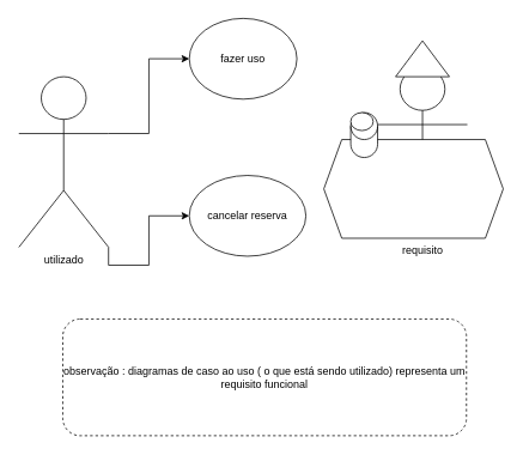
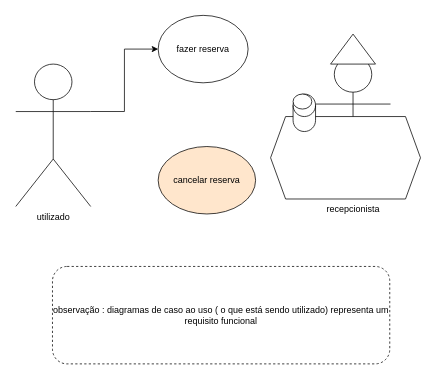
- <mxCell id="10" value="fazer uso" style="ellipse;whiteSpace=wrap;html=1;" parent="1" vertex="1"><mxGeometry x="210" y="20" width="120" height="90" as="geometry" /></mxCell>
+ <mxCell id="10" value="fazer reserva" style="ellipse;whiteSpace=wrap;html=1;" parent="1" vertex="1"><mxGeometry x="210" y="20" width="120" height="90" as="geometry" /></mxCell>
- <mxCell id="11" value="cancelar reserva" style="ellipse;whiteSpace=wrap;html=1;" parent="1" vertex="1"><mxGeometry x="210" y="195" width="130" height="90" as="geometry" /></mxCell>
+ <mxCell id="11" value="cancelar reserva" style="ellipse;whiteSpace=wrap;html=1;fillColor=#ffe6cc;" parent="1" vertex="1"><mxGeometry x="210" y="195" width="130" height="90" as="geometry" /></mxCell>
- <mxCell id="5" value="requisito" style="shape=umlActor;verticalLabelPosition=bottom;verticalAlign=top;html=1;outlineConnect=0;" parent="1" vertex="1"><mxGeometry x="420" y="75" width="100" height="190" as="geometry" /></mxCell>
+ <mxCell id="5" value="recepcionista" style="shape=umlActor;verticalLabelPosition=bottom;verticalAlign=top;html=1;outlineConnect=0;" parent="1" vertex="1"><mxGeometry x="420" y="75" width="100" height="190" as="geometry" /></mxCell>
- <mxCell id="3" style="edgeStyle=orthogonalEdgeStyle;rounded=0;orthogonalLoop=1;jettySize=auto;html=1;exitX=1;exitY=1;exitDx=0;exitDy=0;exitPerimeter=0;" parent="1" source="4" target="11" edge="1"><mxGeometry relative="1" as="geometry" /></mxCell>
